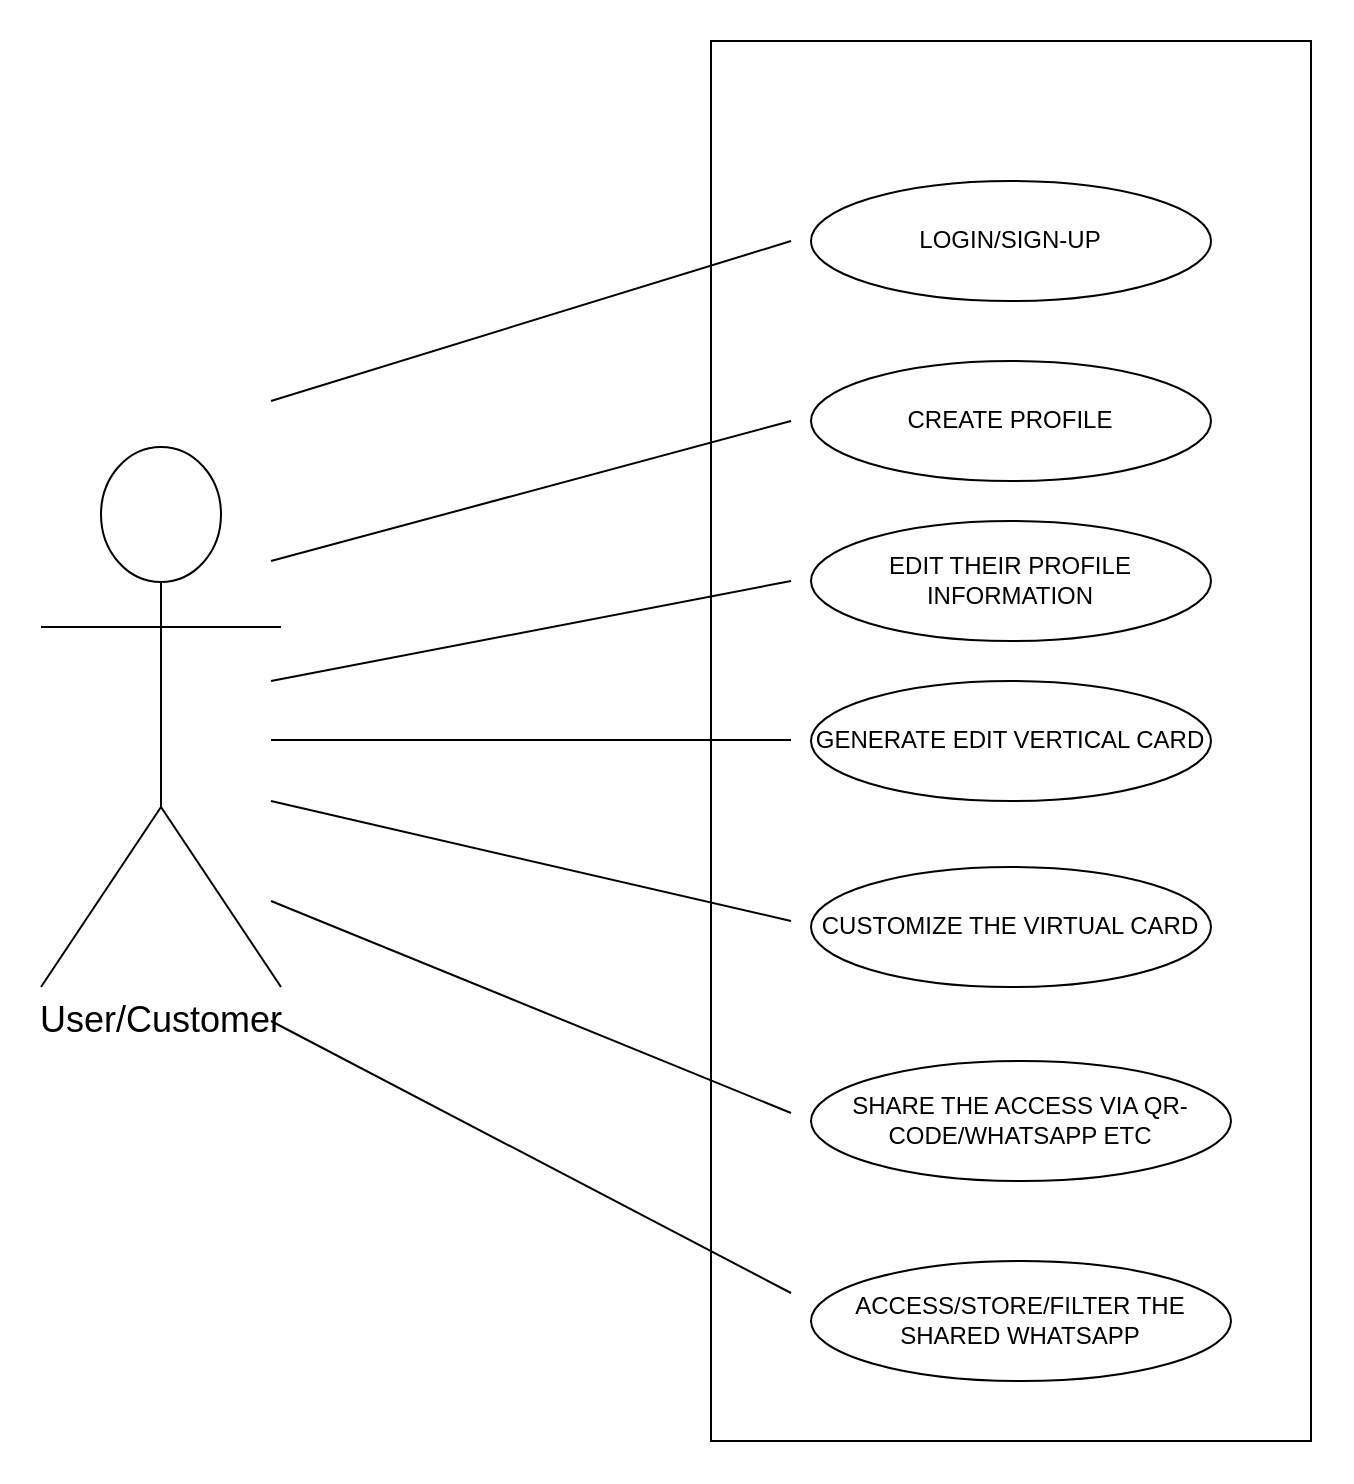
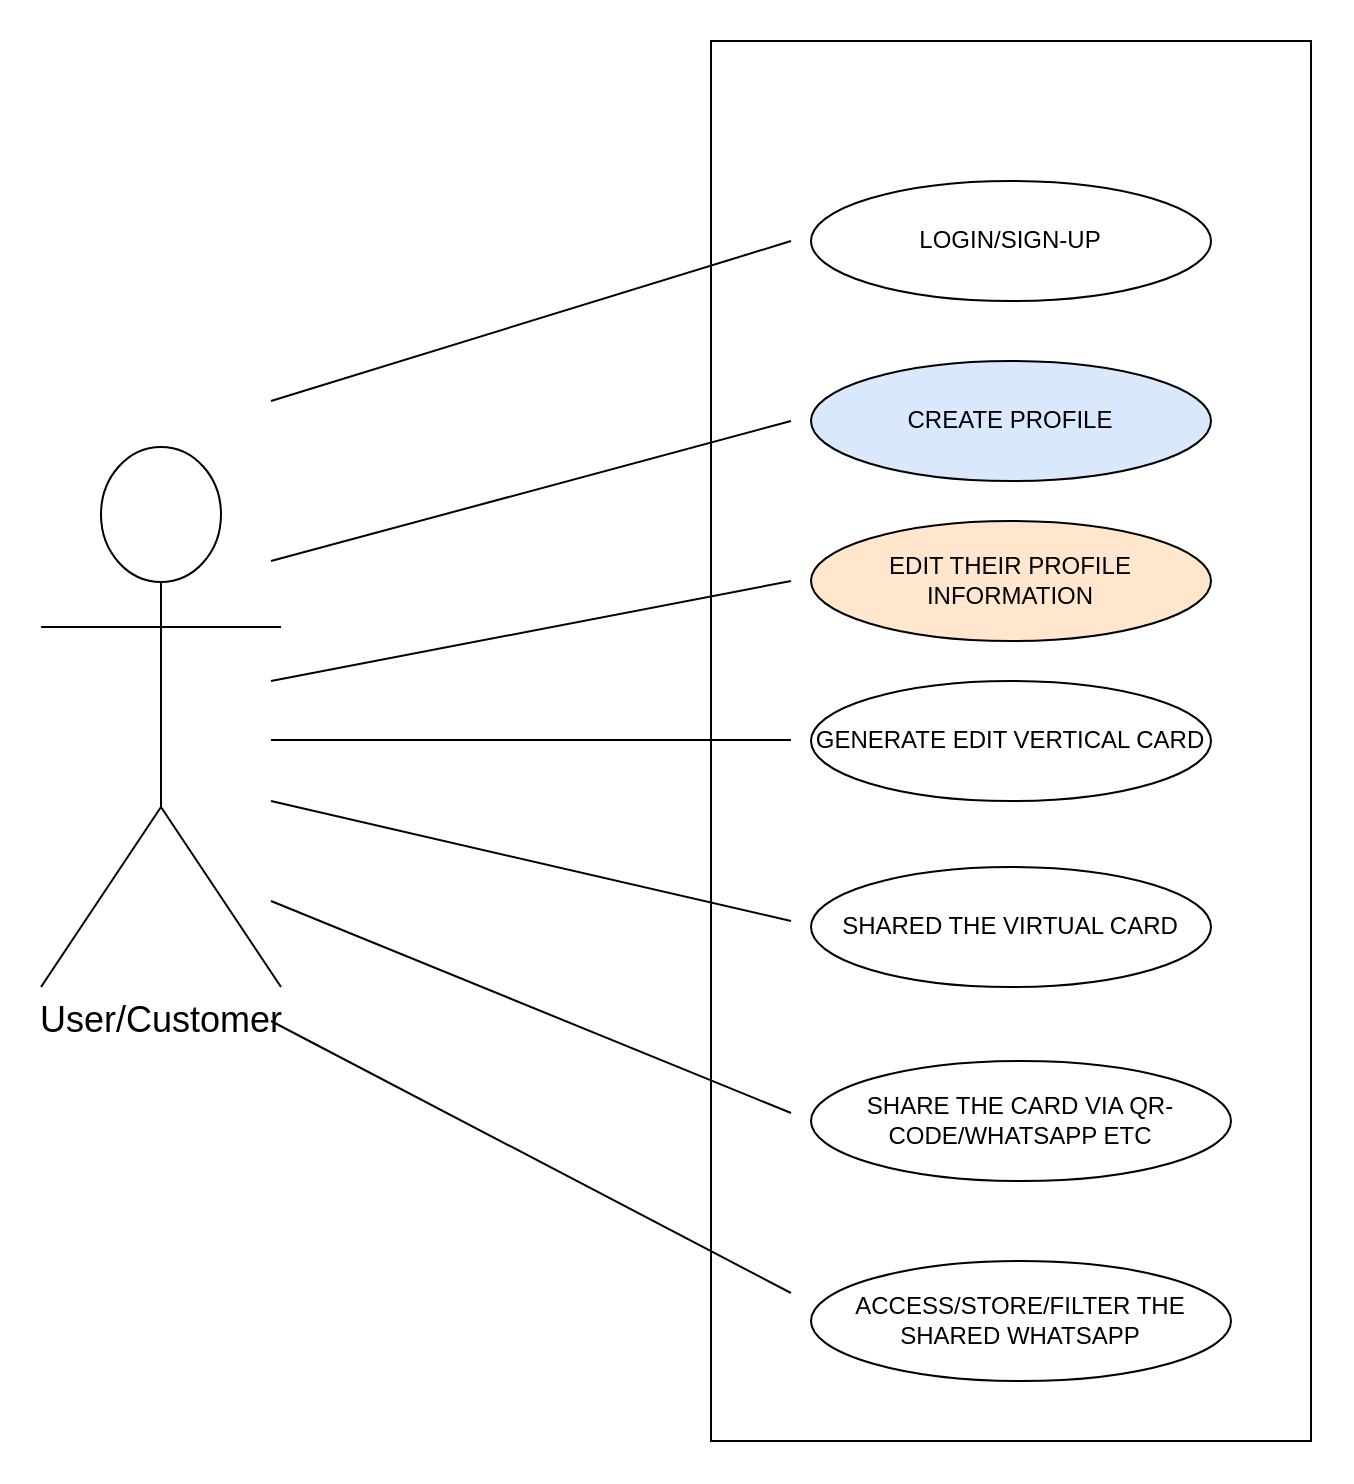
- <mxCell id="3" value="CREATE PROFILE" style="ellipse;whiteSpace=wrap;html=1;" vertex="1" parent="1"><mxGeometry x="405" y="180" width="200" height="60" as="geometry" /></mxCell>
+ <mxCell id="3" value="CREATE PROFILE" style="ellipse;whiteSpace=wrap;html=1;fillColor=#dae8fc;" vertex="1" parent="1"><mxGeometry x="405" y="180" width="200" height="60" as="geometry" /></mxCell>
- <mxCell id="4" value="EDIT THEIR PROFILE INFORMATION" style="ellipse;whiteSpace=wrap;html=1;" vertex="1" parent="1"><mxGeometry x="405" y="260" width="200" height="60" as="geometry" /></mxCell>
+ <mxCell id="4" value="EDIT THEIR PROFILE INFORMATION" style="ellipse;whiteSpace=wrap;html=1;fillColor=#ffe6cc;" vertex="1" parent="1"><mxGeometry x="405" y="260" width="200" height="60" as="geometry" /></mxCell>
- <mxCell id="6" value="CUSTOMIZE THE VIRTUAL CARD" style="ellipse;whiteSpace=wrap;html=1;" vertex="1" parent="1"><mxGeometry x="405" y="433" width="200" height="60" as="geometry" /></mxCell>
+ <mxCell id="6" value="SHARED THE VIRTUAL CARD" style="ellipse;whiteSpace=wrap;html=1;" vertex="1" parent="1"><mxGeometry x="405" y="433" width="200" height="60" as="geometry" /></mxCell>
- <mxCell id="7" value="SHARE THE ACCESS VIA QR-CODE/WHATSAPP ETC" style="ellipse;whiteSpace=wrap;html=1;" vertex="1" parent="1"><mxGeometry x="405" y="530" width="210" height="60" as="geometry" /></mxCell>
+ <mxCell id="7" value="SHARE THE CARD VIA QR-CODE/WHATSAPP ETC" style="ellipse;whiteSpace=wrap;html=1;" vertex="1" parent="1"><mxGeometry x="405" y="530" width="210" height="60" as="geometry" /></mxCell>
